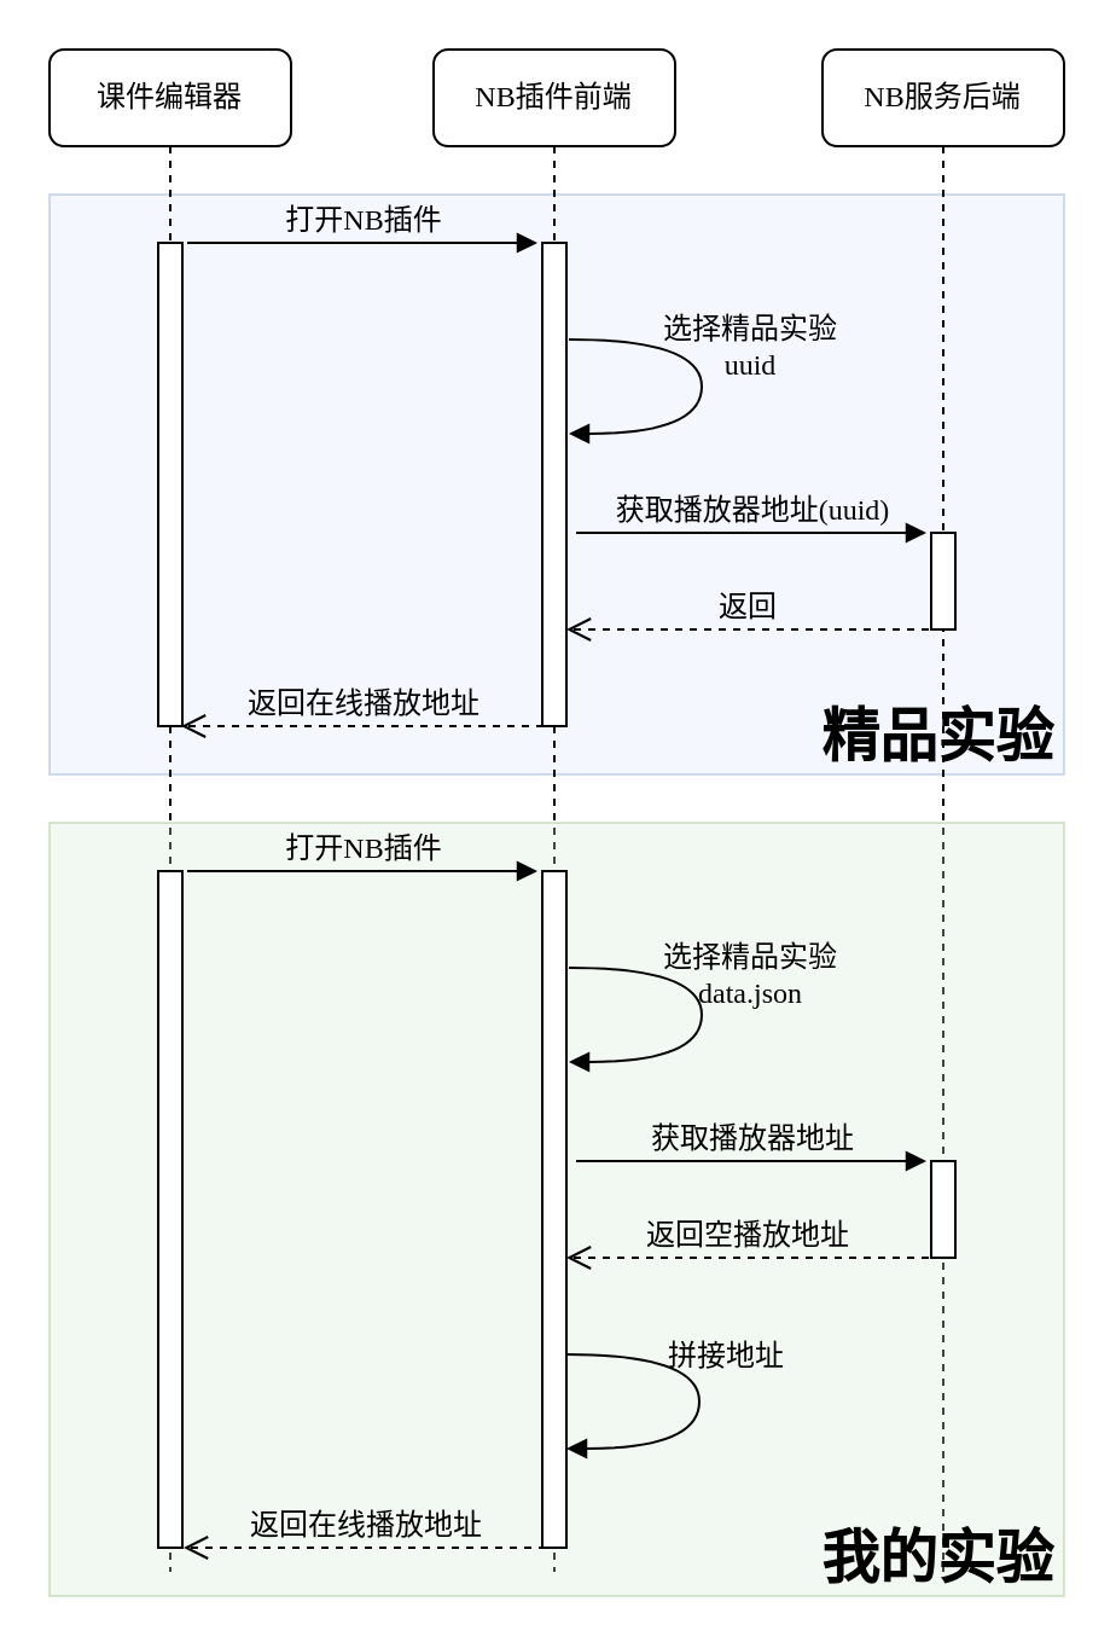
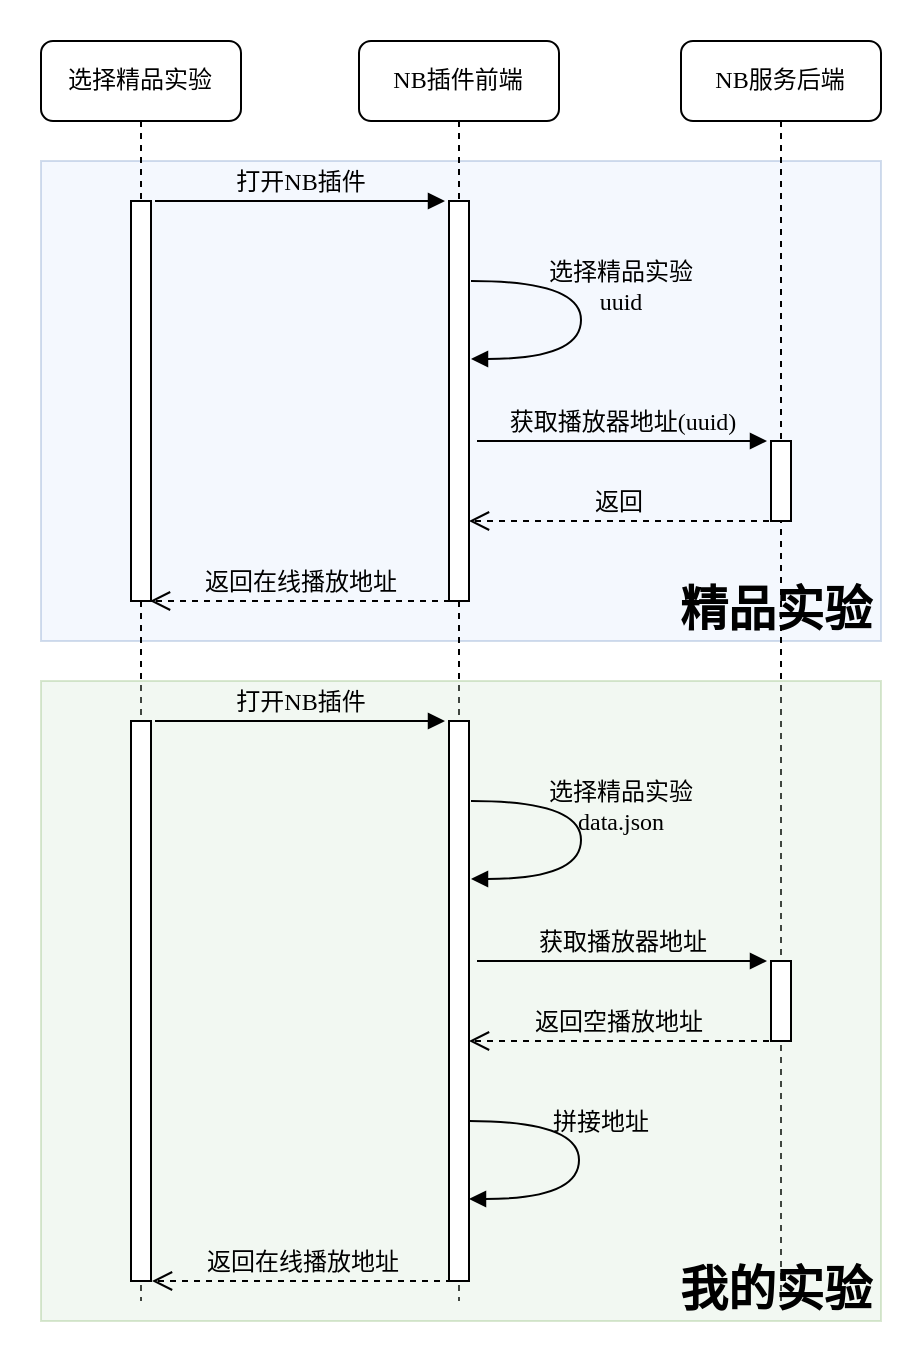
- <mxCell id="3" value="课件编辑器" style="shape=umlLifeline;perimeter=lifelinePerimeter;whiteSpace=wrap;html=1;container=1;collapsible=0;recursiveResize=0;outlineConnect=0;rounded=1;shadow=0;comic=0;labelBackgroundColor=none;strokeWidth=1;fontFamily=Verdana;fontSize=12;align=center;" vertex="1" parent="1"><mxGeometry x="20" y="20" width="100" height="630" as="geometry" /></mxCell>
+ <mxCell id="3" value="选择精品实验" style="shape=umlLifeline;perimeter=lifelinePerimeter;whiteSpace=wrap;html=1;container=1;collapsible=0;recursiveResize=0;outlineConnect=0;rounded=1;shadow=0;comic=0;labelBackgroundColor=none;strokeWidth=1;fontFamily=Verdana;fontSize=12;align=center;" vertex="1" parent="1"><mxGeometry x="20" y="20" width="100" height="630" as="geometry" /></mxCell>
